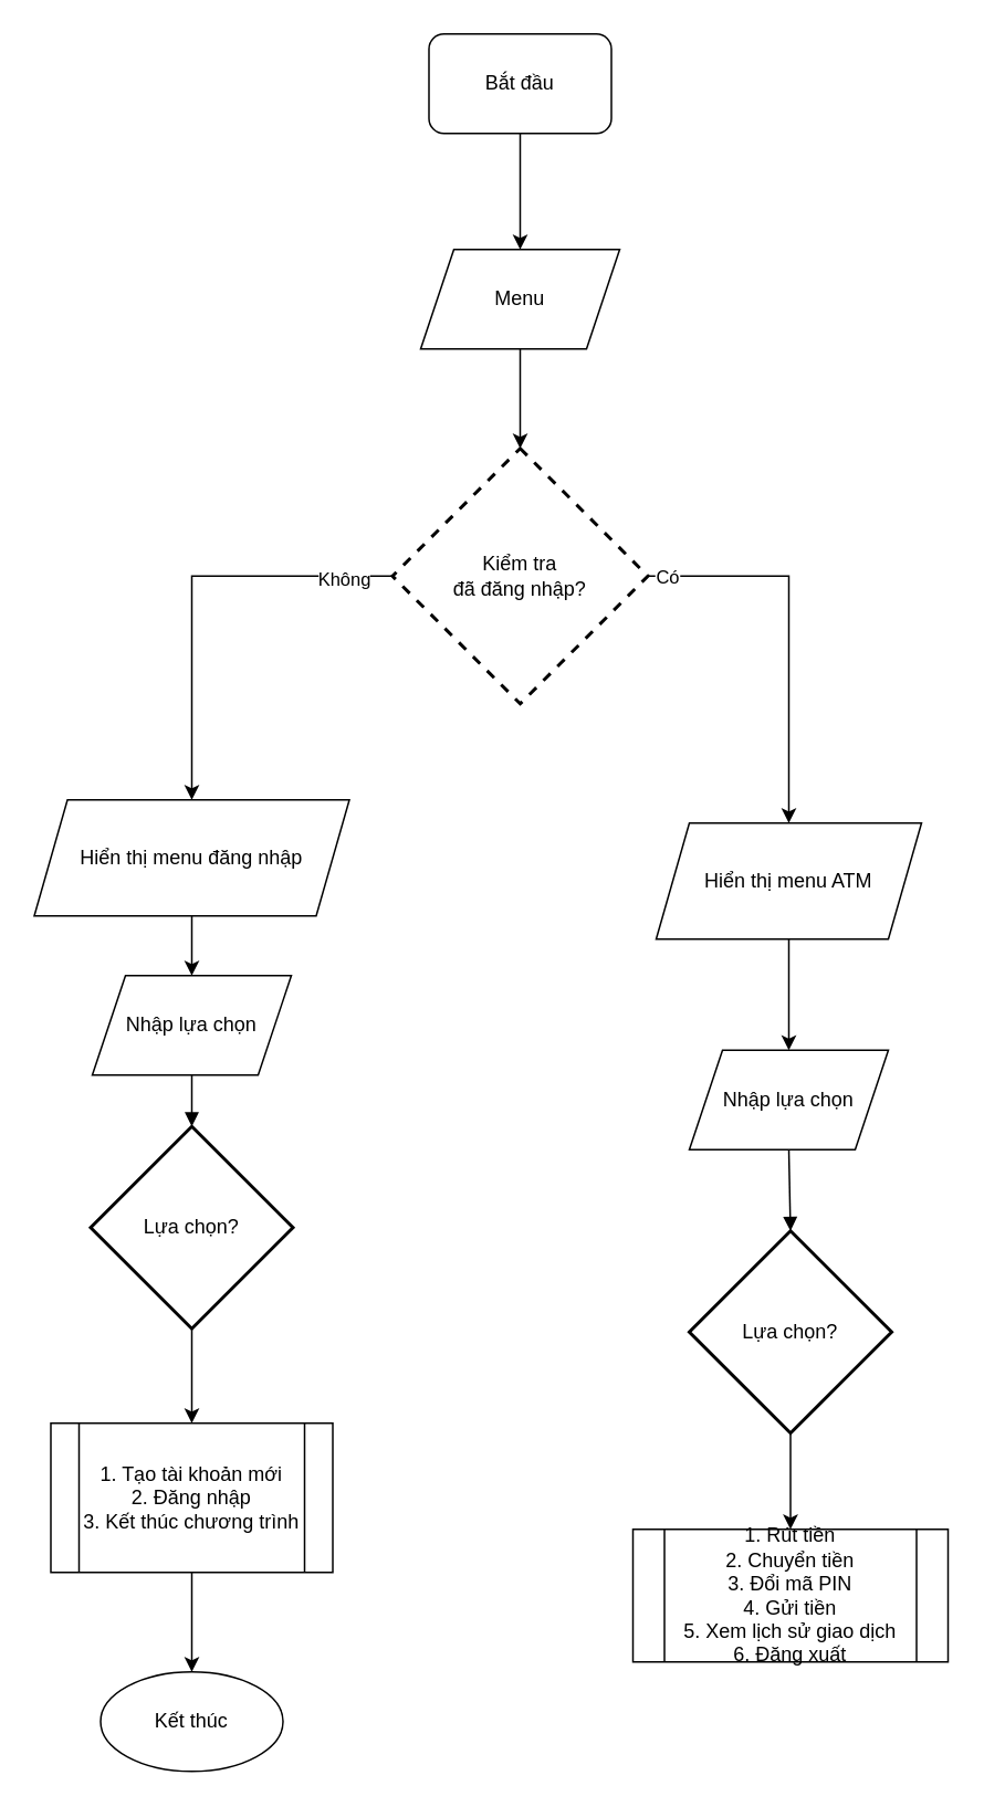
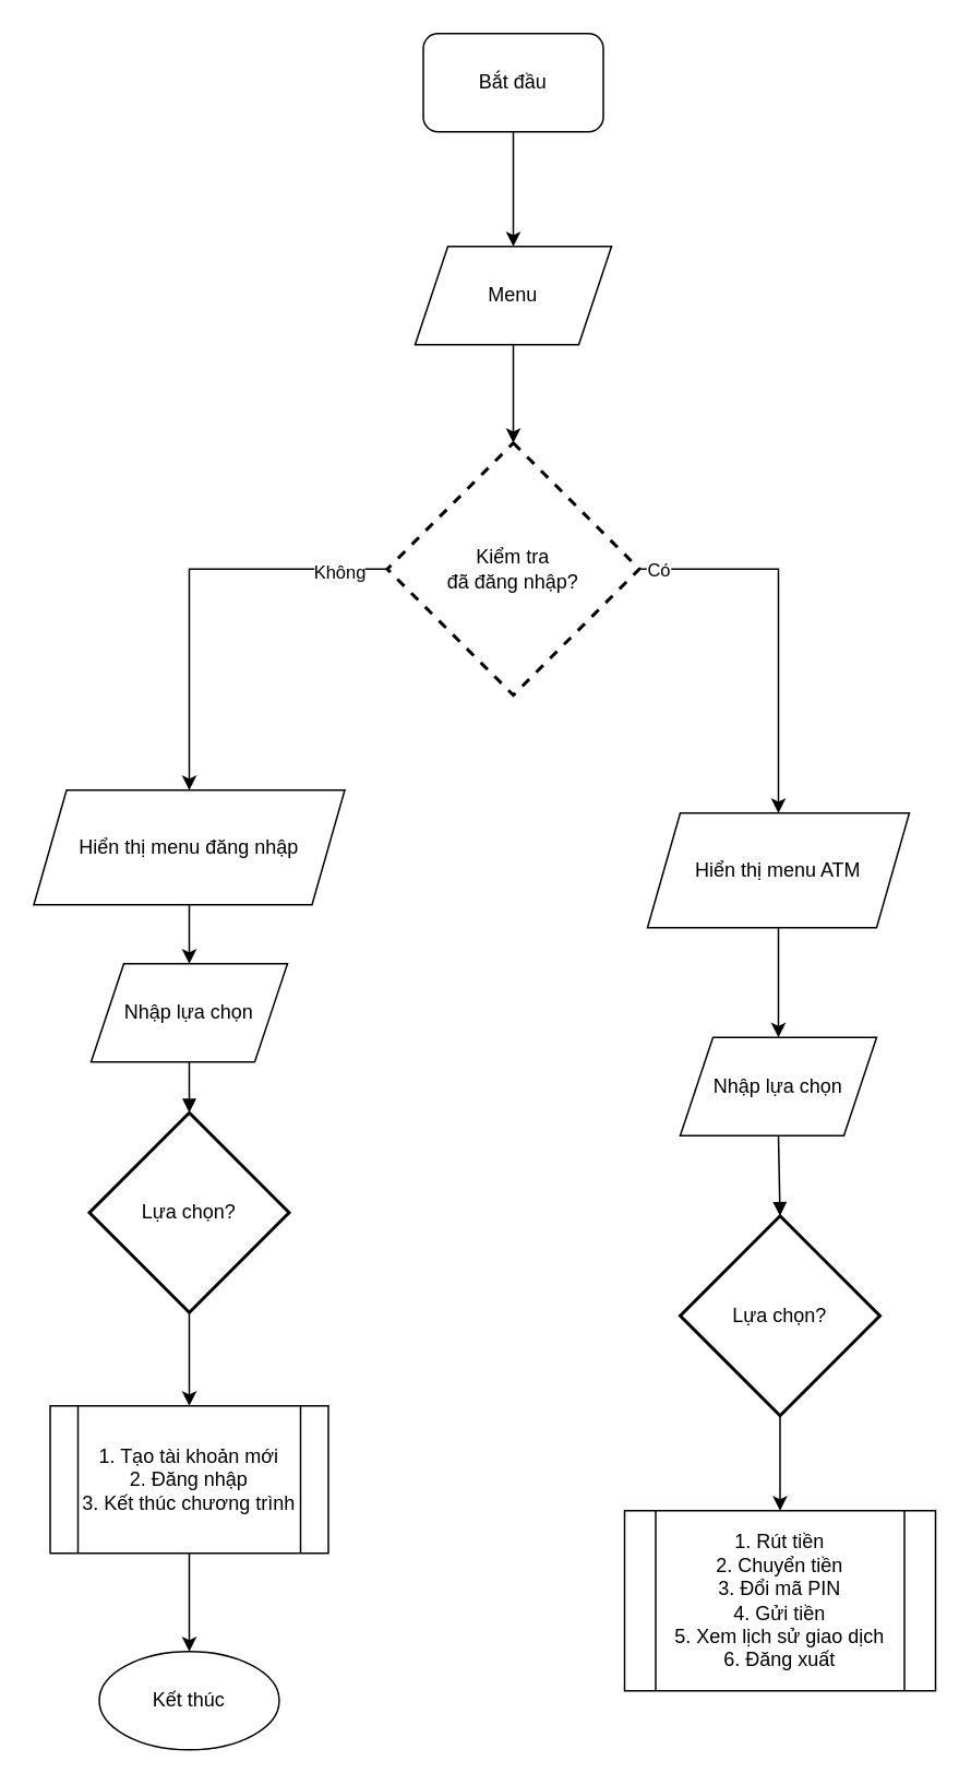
- <mxCell id="21" value="1. Rút tiền&lt;div&gt;2. Chuyển tiền&lt;/div&gt;&lt;div&gt;3. Đổi mã PIN&lt;/div&gt;&lt;div&gt;4. Gửi tiền&lt;/div&gt;&lt;div&gt;5. Xem lịch sử giao dịch&lt;/div&gt;&lt;div&gt;6. Đăng xuất&lt;/div&gt;" style="shape=process;whiteSpace=wrap;html=1;backgroundOutline=1;" parent="1" vertex="1"><mxGeometry x="381" y="922" width="190" height="80" as="geometry" /></mxCell>
+ <mxCell id="21" value="1. Rút tiền&lt;div&gt;2. Chuyển tiền&lt;/div&gt;&lt;div&gt;3. Đổi mã PIN&lt;/div&gt;&lt;div&gt;4. Gửi tiền&lt;/div&gt;&lt;div&gt;5. Xem lịch sử giao dịch&lt;/div&gt;&lt;div&gt;6. Đăng xuất&lt;/div&gt;" style="shape=process;whiteSpace=wrap;html=1;backgroundOutline=1;" parent="1" vertex="1"><mxGeometry x="381" y="922" width="190" height="110" as="geometry" /></mxCell>
